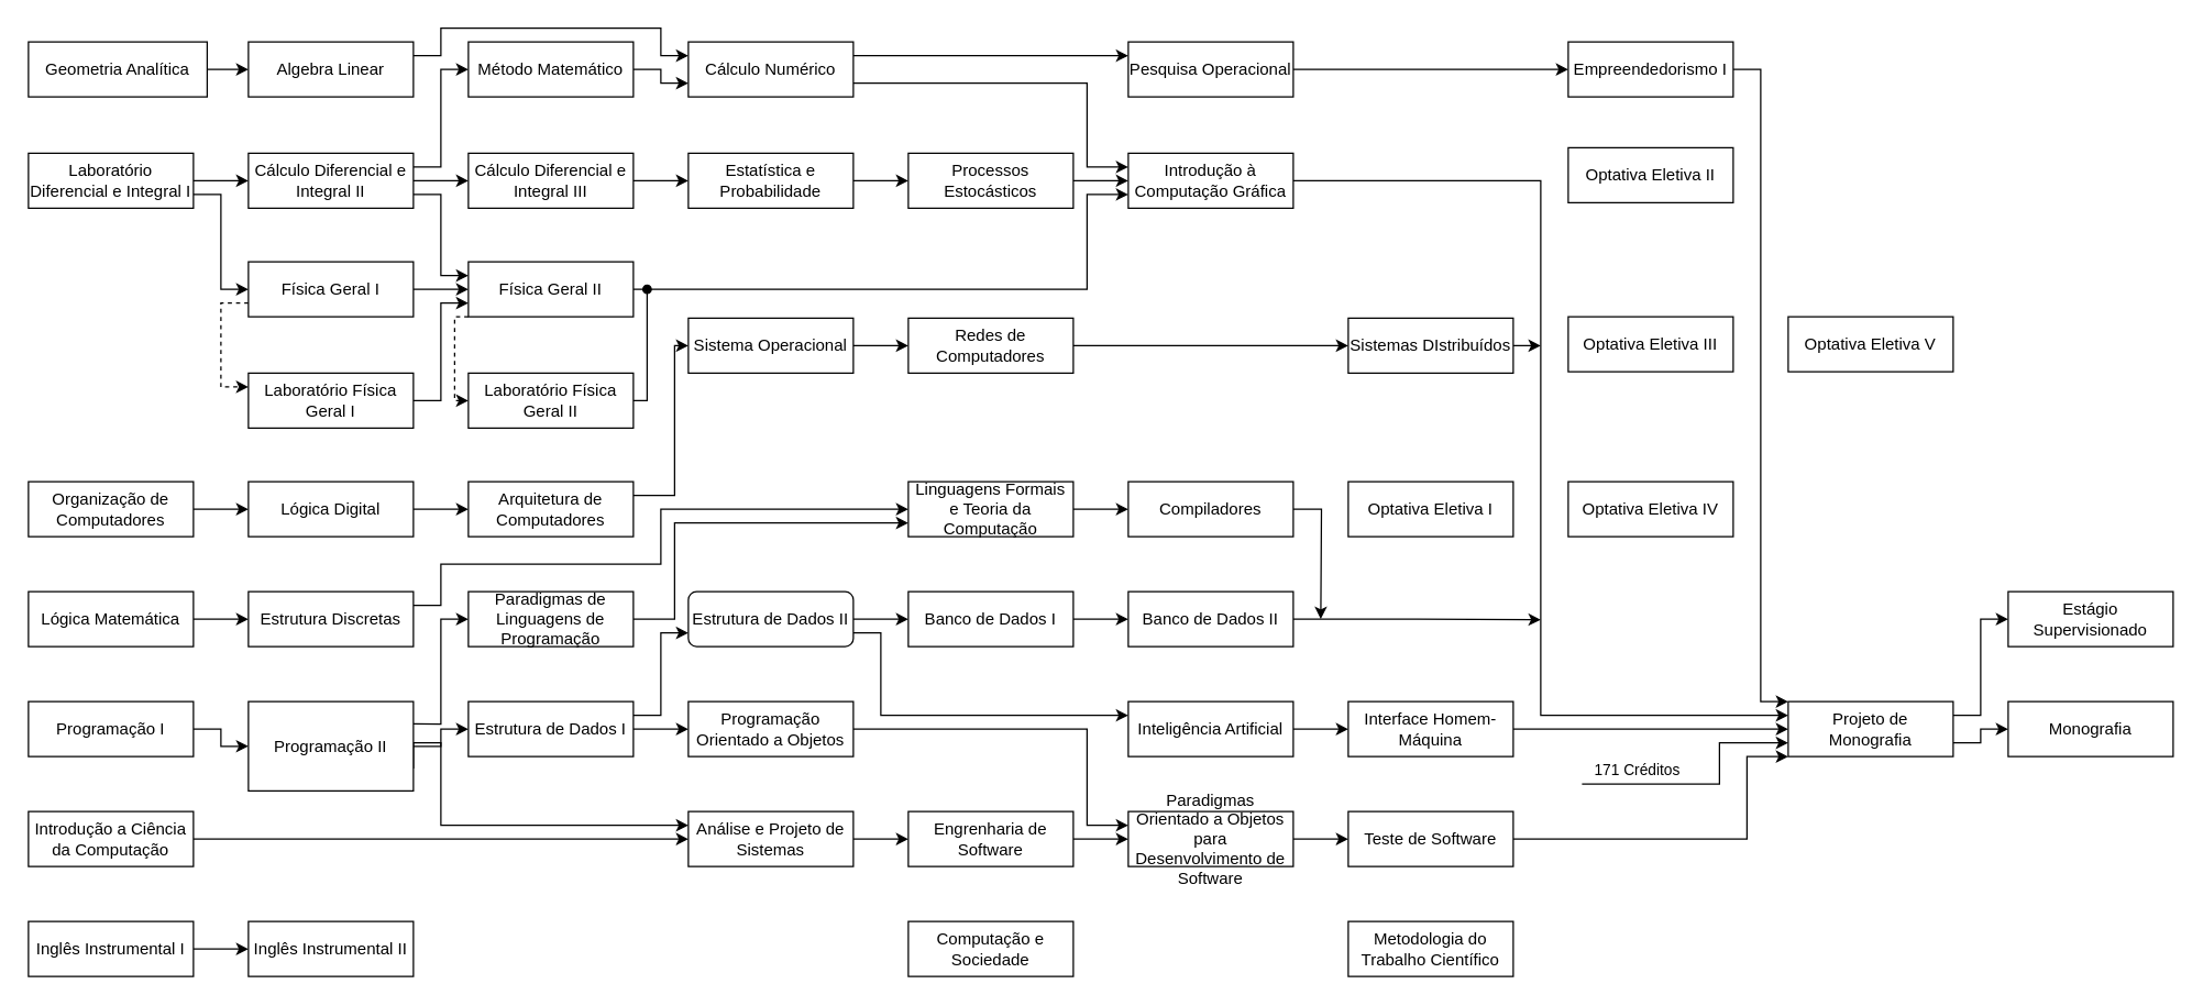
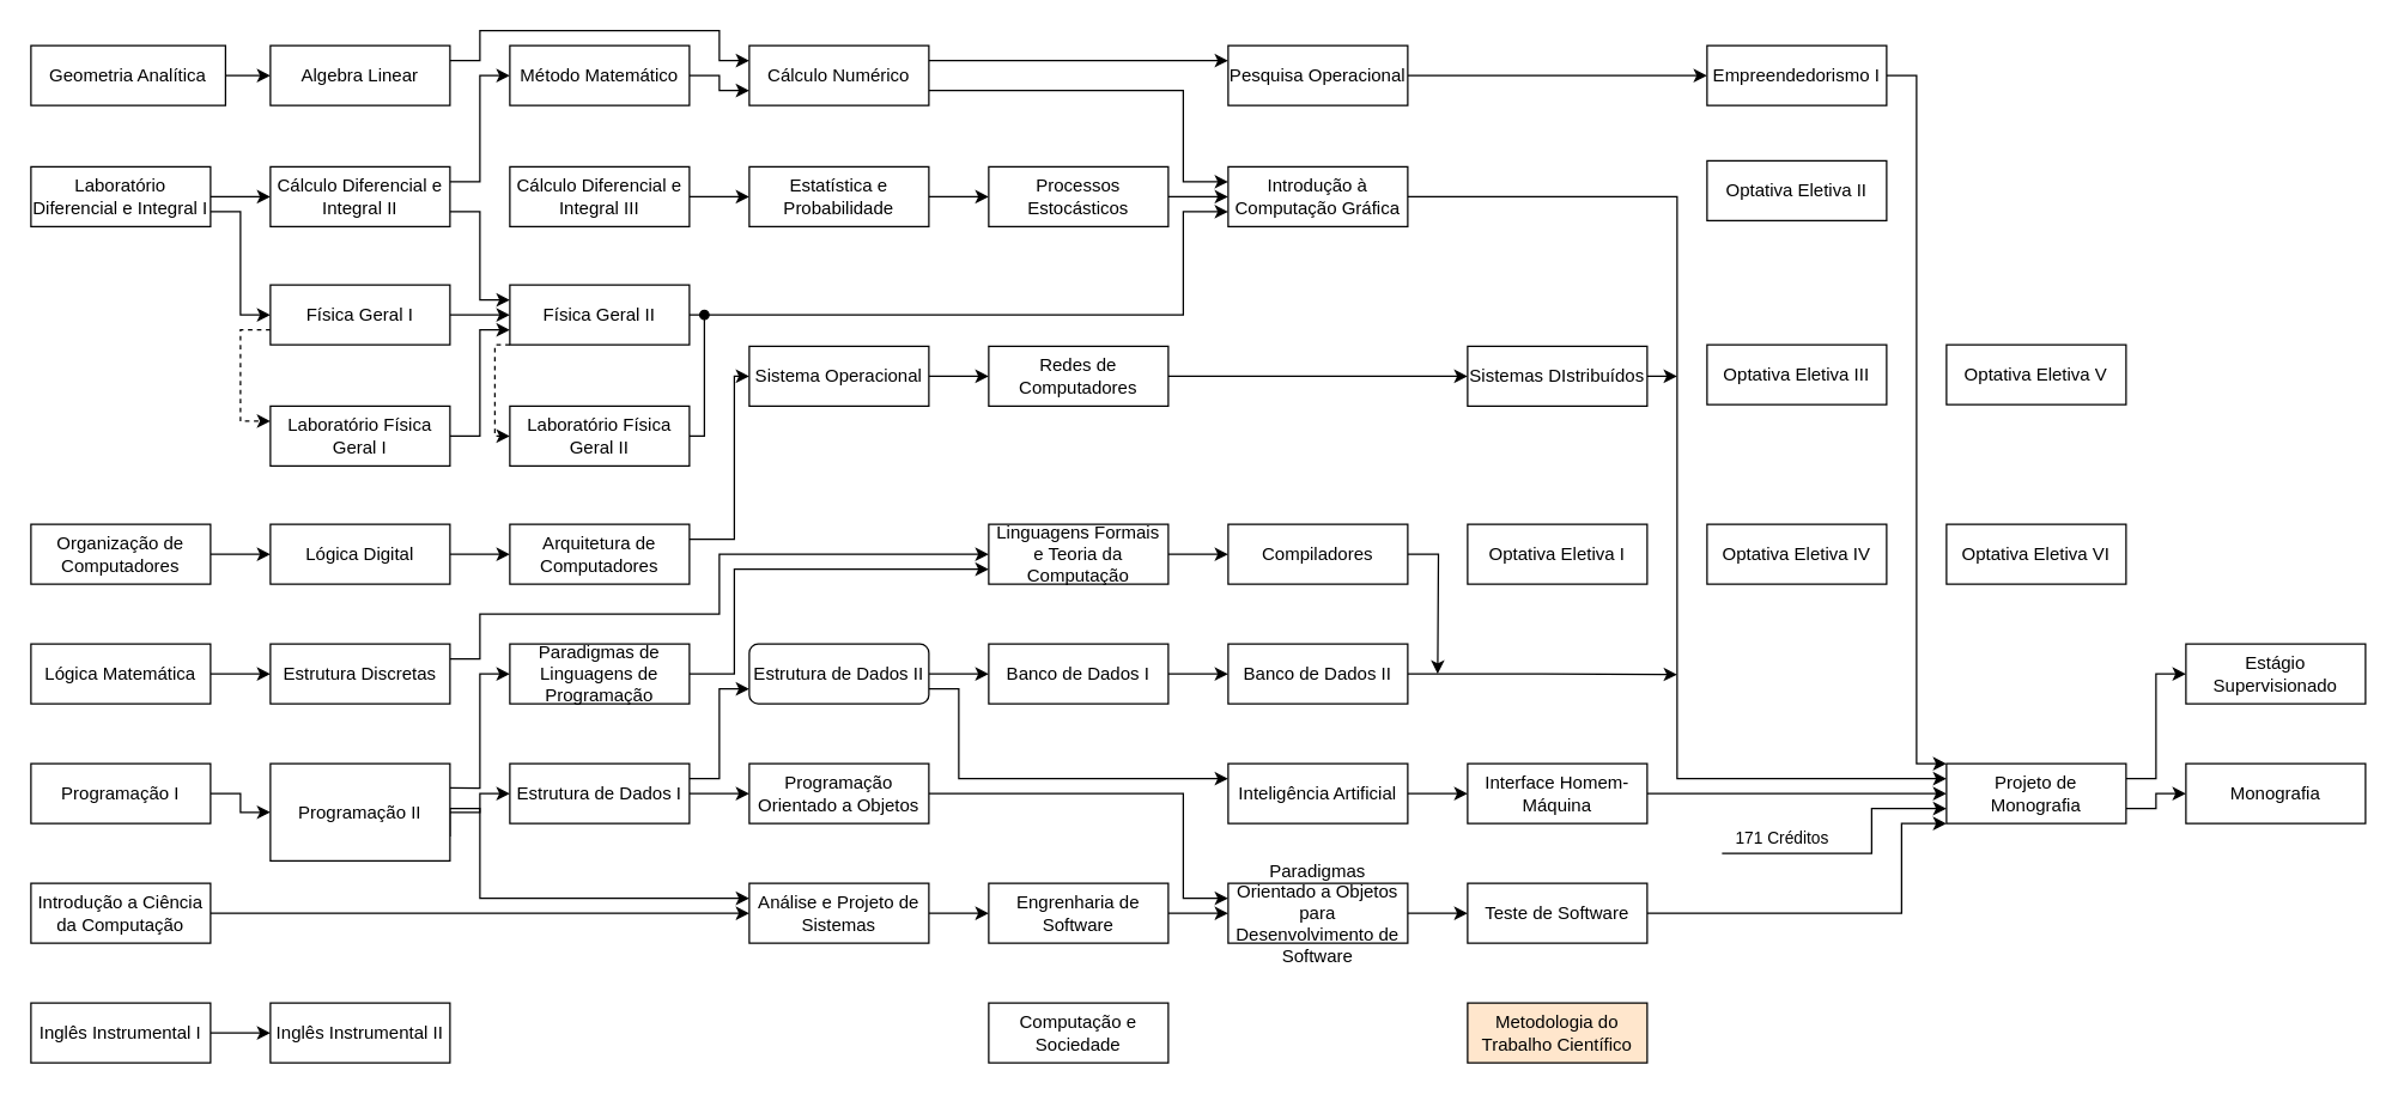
- <mxCell id="9" value="" style="edgeStyle=orthogonalEdgeStyle;rounded=0;orthogonalLoop=1;jettySize=auto;html=1;" parent="1" source="12" target="23" edge="1"><mxGeometry relative="1" as="geometry" /></mxCell>
+ <mxCell id="104" value="Optativa Eletiva VI" style="rounded=0;whiteSpace=wrap;html=1;" parent="1" vertex="1"><mxGeometry x="1300" y="350" width="120" height="40" as="geometry" /></mxCell>
- <mxCell id="97" value="Metodologia do Trabalho Científico" style="rounded=0;whiteSpace=wrap;html=1;" parent="1" vertex="1"><mxGeometry x="980" y="670" width="120" height="40" as="geometry" /></mxCell>
+ <mxCell id="97" value="Metodologia do Trabalho Científico" style="rounded=0;whiteSpace=wrap;html=1;fillColor=#ffe6cc;" parent="1" vertex="1"><mxGeometry x="980" y="670" width="120" height="40" as="geometry" /></mxCell>
